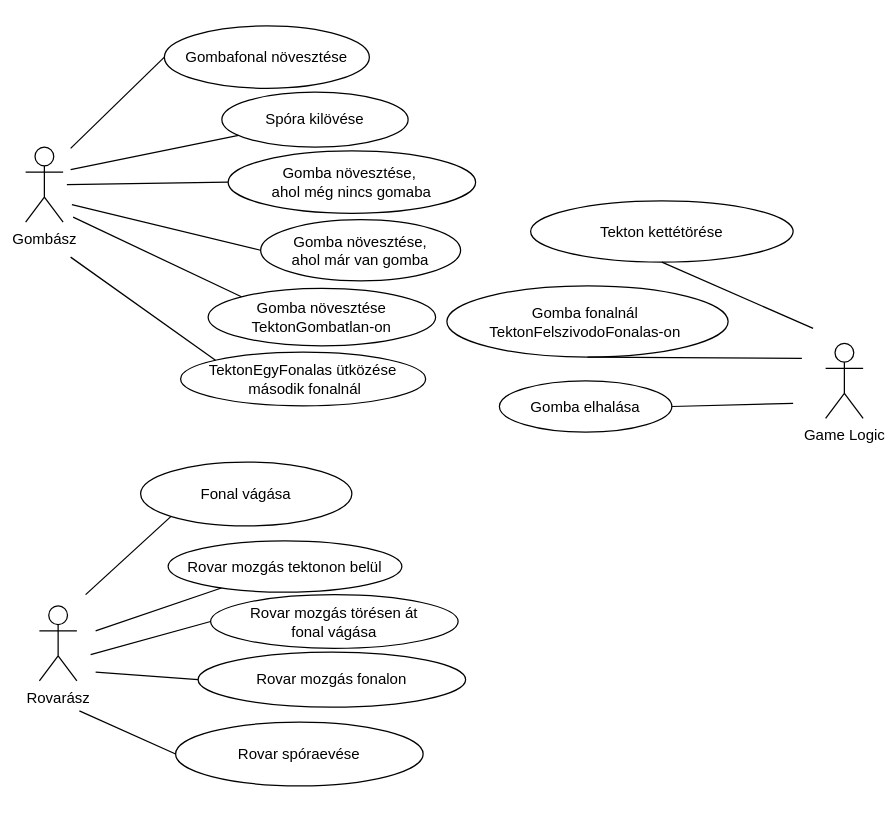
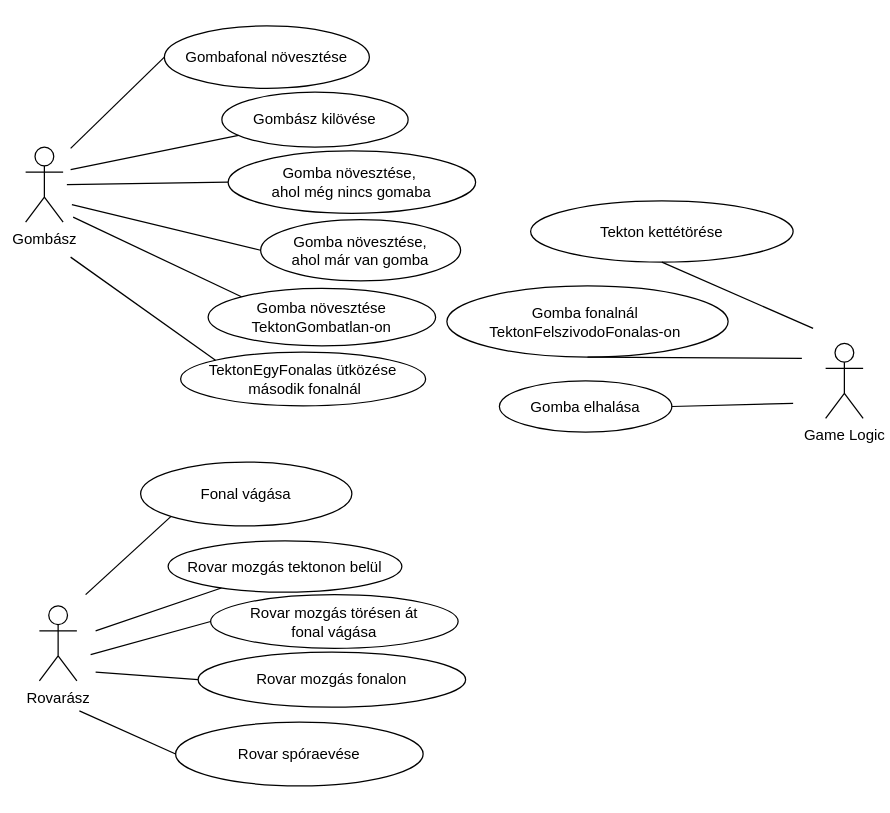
- <mxCell id="6" value="Spóra kilövése" style="ellipse;whiteSpace=wrap;html=1;" vertex="1" parent="1"><mxGeometry x="177" y="73" width="149" height="44" as="geometry" /></mxCell>
+ <mxCell id="6" value="Gombász kilövése" style="ellipse;whiteSpace=wrap;html=1;" vertex="1" parent="1"><mxGeometry x="177" y="73" width="149" height="44" as="geometry" /></mxCell>
